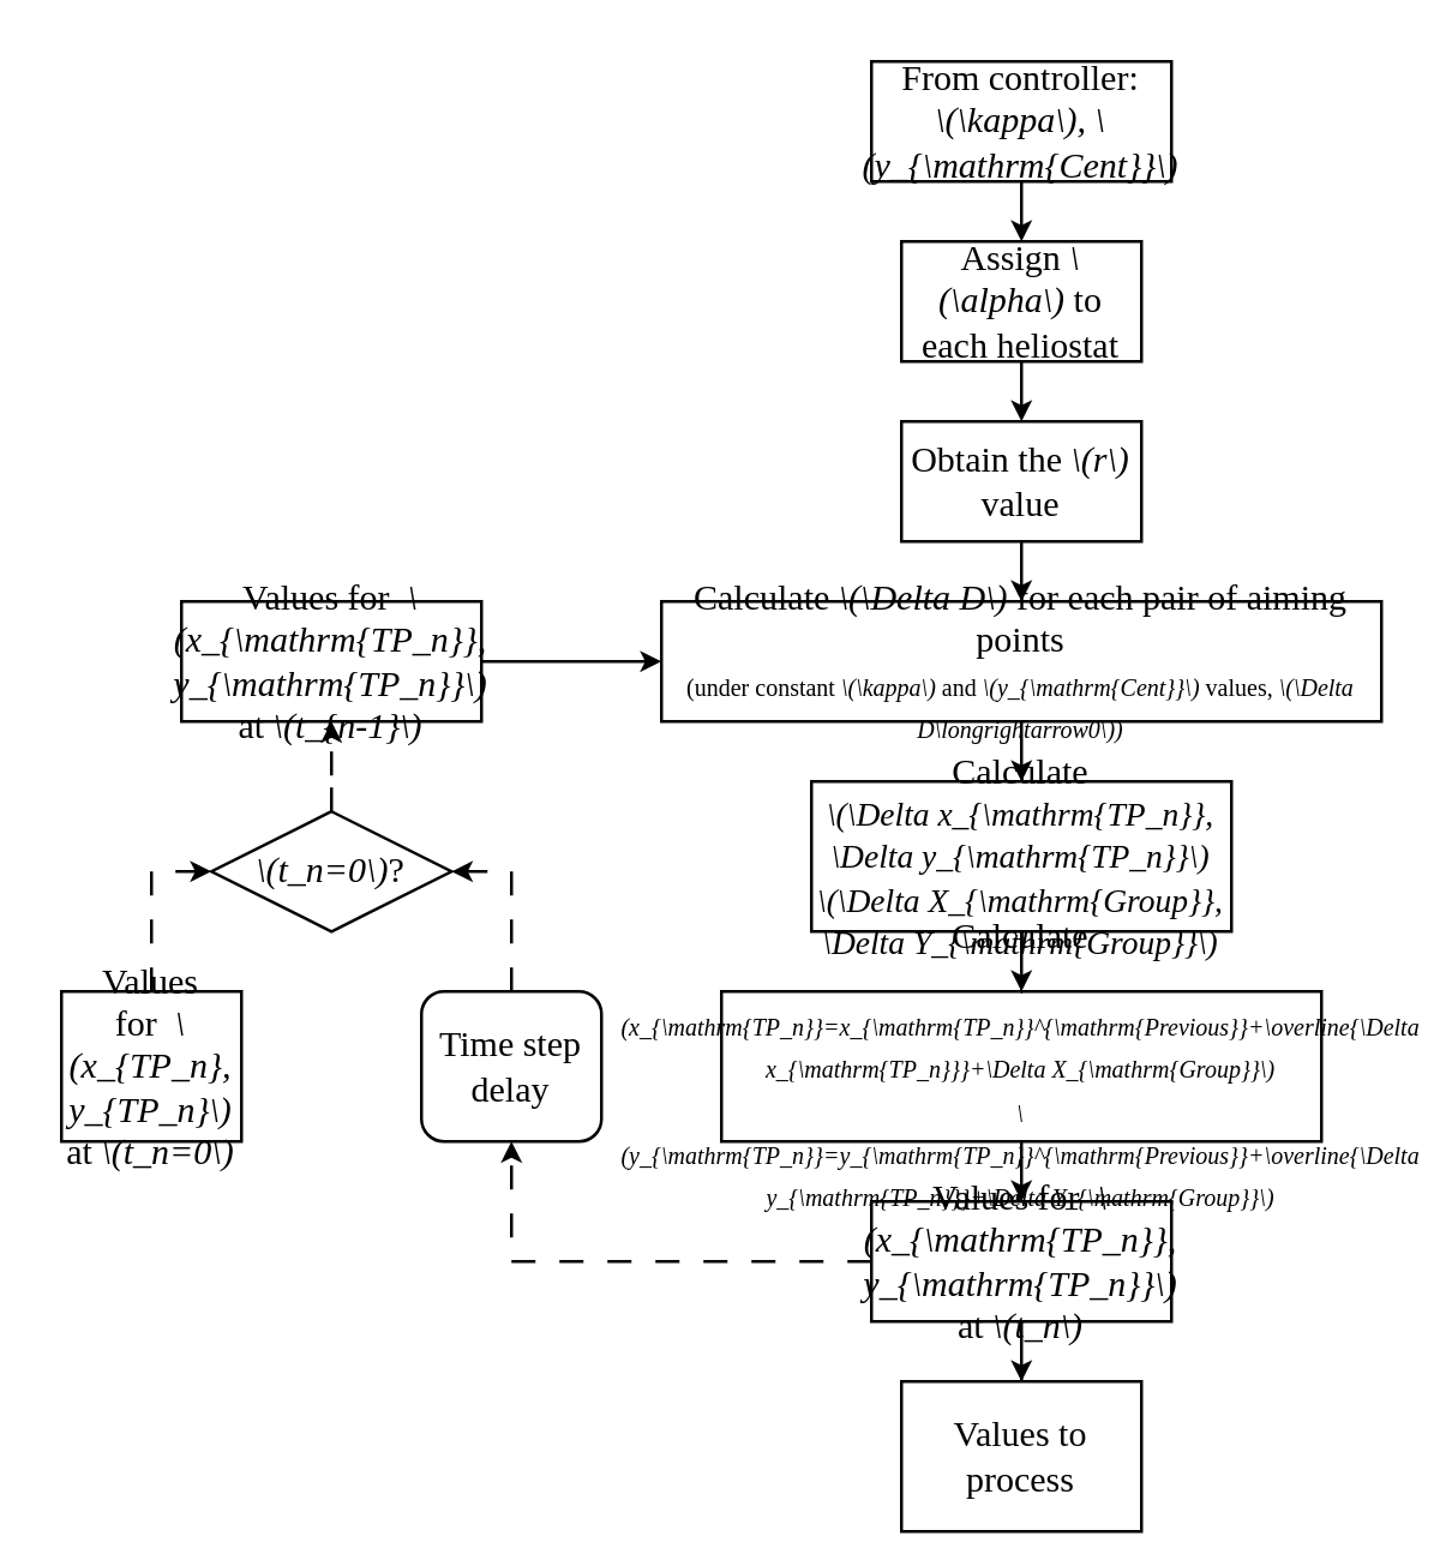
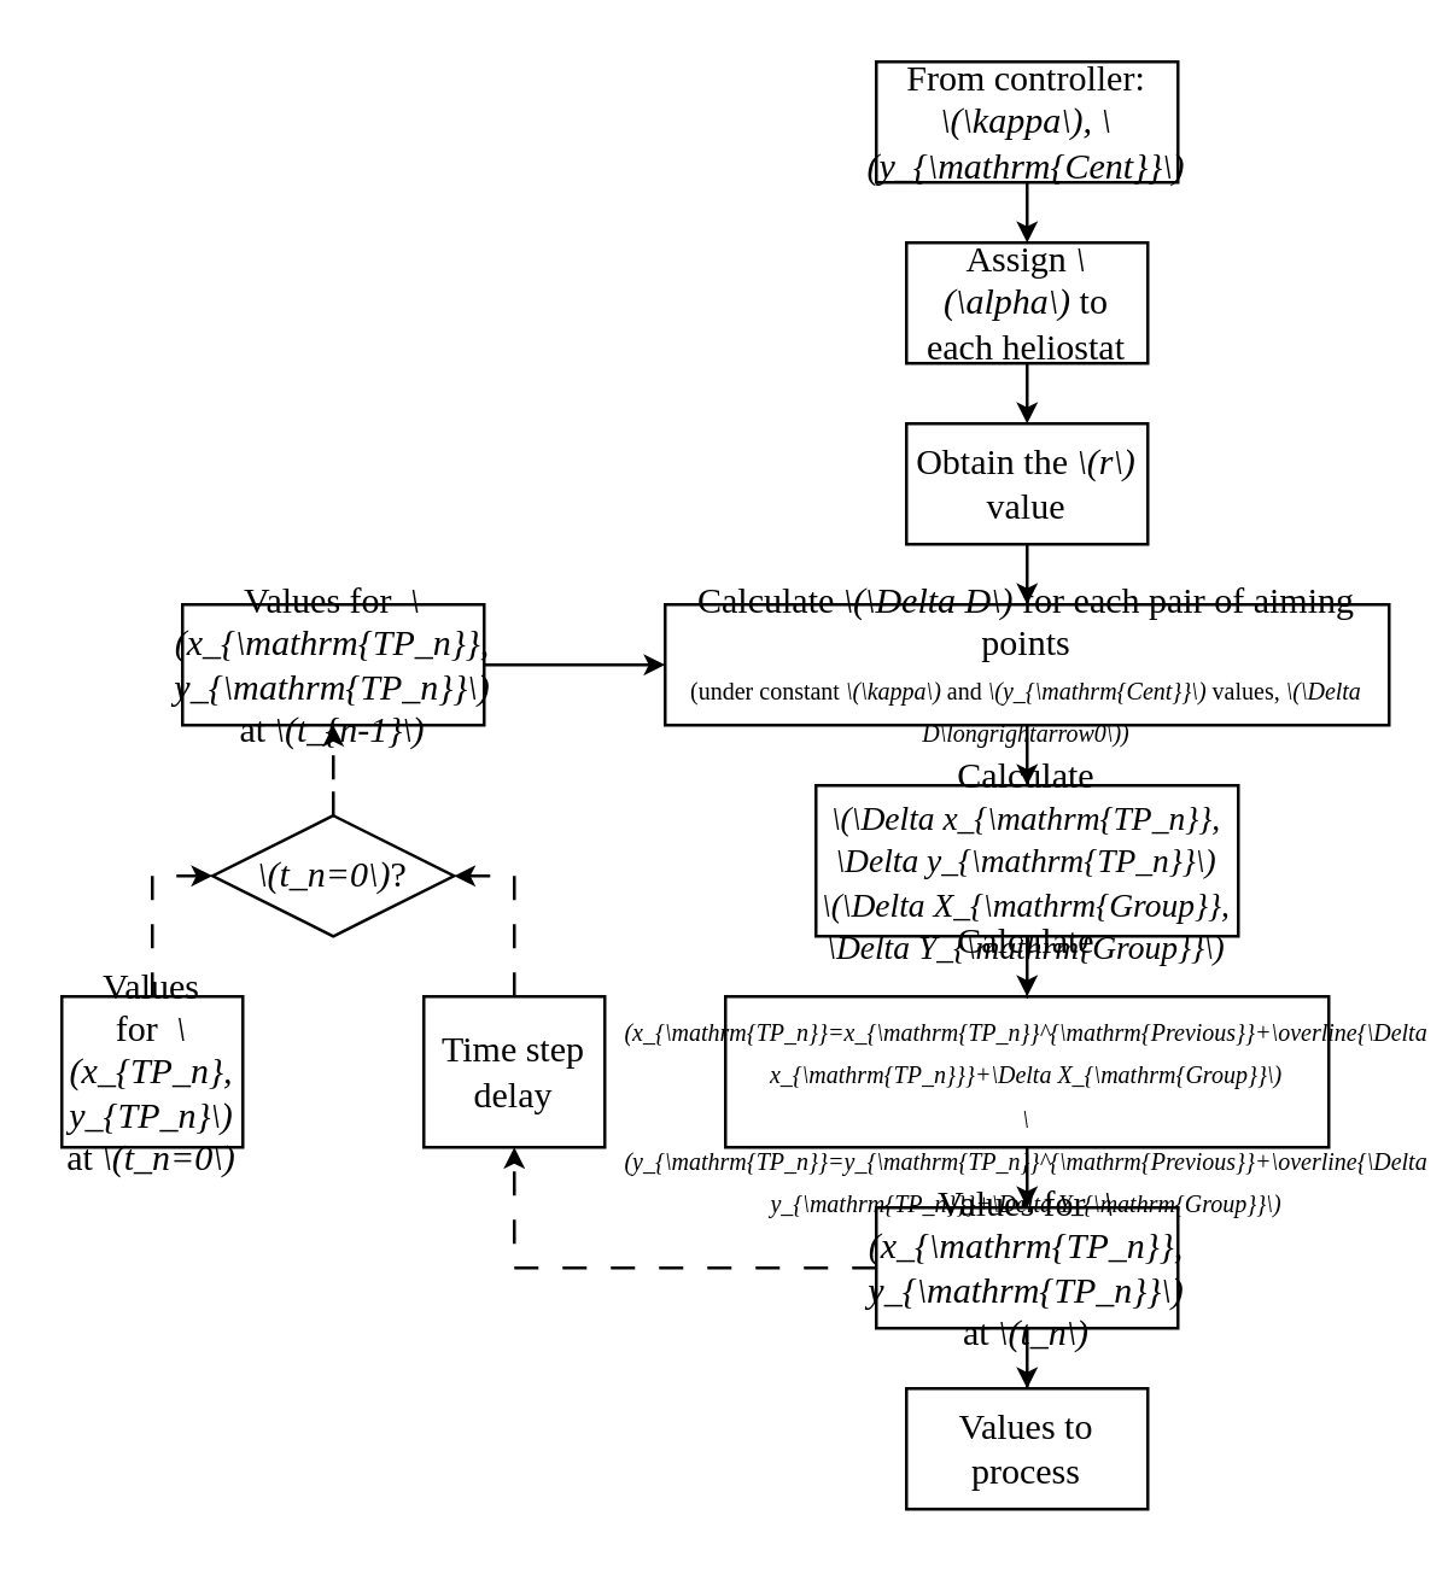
- <mxCell id="19" value="&lt;font data-font-src=&quot;https://fonts.googleapis.com/css?family=Latin+Modern+Math&quot;&gt;Time step delay&lt;/font&gt;" style="whiteSpace=wrap;html=1;fontFamily=Computer Modern;fontSource=https%3A%2F%2Ffonts.googleapis.com%2Fcss%3Ffamily%3DLatin%2BModern%2BMath;rounded=1;" parent="1" vertex="1"><mxGeometry x="140" y="330" width="60" height="50" as="geometry" /></mxCell>
+ <mxCell id="19" value="&lt;font data-font-src=&quot;https://fonts.googleapis.com/css?family=Latin+Modern+Math&quot;&gt;Time step delay&lt;/font&gt;" style="rounded=0;whiteSpace=wrap;html=1;fontFamily=Computer Modern;fontSource=https%3A%2F%2Ffonts.googleapis.com%2Fcss%3Ffamily%3DLatin%2BModern%2BMath;" parent="1" vertex="1"><mxGeometry x="140" y="330" width="60" height="50" as="geometry" /></mxCell>
- <mxCell id="15" value="&lt;font data-font-src=&quot;https://fonts.googleapis.com/css?family=Latin+Modern+Math&quot;&gt;Values to process&lt;/font&gt;" style="rounded=0;whiteSpace=wrap;html=1;fontFamily=Computer Modern;fontSource=https%3A%2F%2Ffonts.googleapis.com%2Fcss%3Ffamily%3DLatin%2BModern%2BMath;" parent="1" vertex="1"><mxGeometry x="300" y="460" width="80" height="50" as="geometry" /></mxCell>
+ <mxCell id="15" value="&lt;font data-font-src=&quot;https://fonts.googleapis.com/css?family=Latin+Modern+Math&quot;&gt;Values to process&lt;/font&gt;" style="rounded=0;whiteSpace=wrap;html=1;fontFamily=Computer Modern;fontSource=https%3A%2F%2Ffonts.googleapis.com%2Fcss%3Ffamily%3DLatin%2BModern%2BMath;" parent="1" vertex="1"><mxGeometry x="300" y="460" width="80" height="40" as="geometry" /></mxCell>
